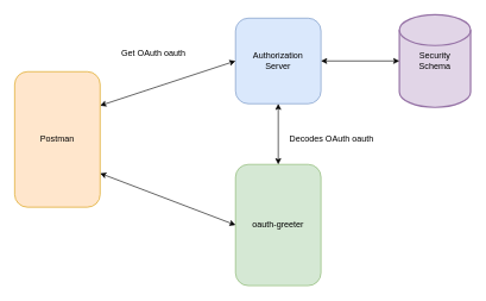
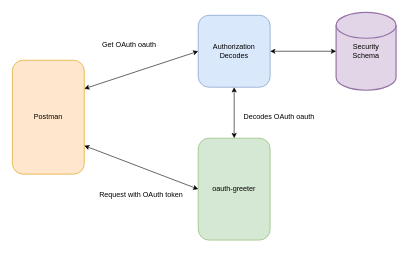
- <mxCell id="2" value="Authorization&lt;br&gt;Server&lt;br&gt;" style="rounded=1;whiteSpace=wrap;html=1;fillColor=#dae8fc;strokeColor=#6c8ebf;" vertex="1" parent="1"><mxGeometry x="330" y="25" width="120" height="120" as="geometry" /></mxCell>
+ <mxCell id="2" value="Authorization&lt;br&gt;Decodes&lt;br&gt;" style="rounded=1;whiteSpace=wrap;html=1;fillColor=#dae8fc;strokeColor=#6c8ebf;" vertex="1" parent="1"><mxGeometry x="330" y="25" width="120" height="120" as="geometry" /></mxCell>
+ <mxCell id="10" value="Request with OAuth token" style="text;html=1;strokeColor=none;fillColor=none;align=center;verticalAlign=middle;whiteSpace=wrap;rounded=0;" vertex="1" parent="1"><mxGeometry x="160" y="315" width="150" height="20" as="geometry" /></mxCell>
